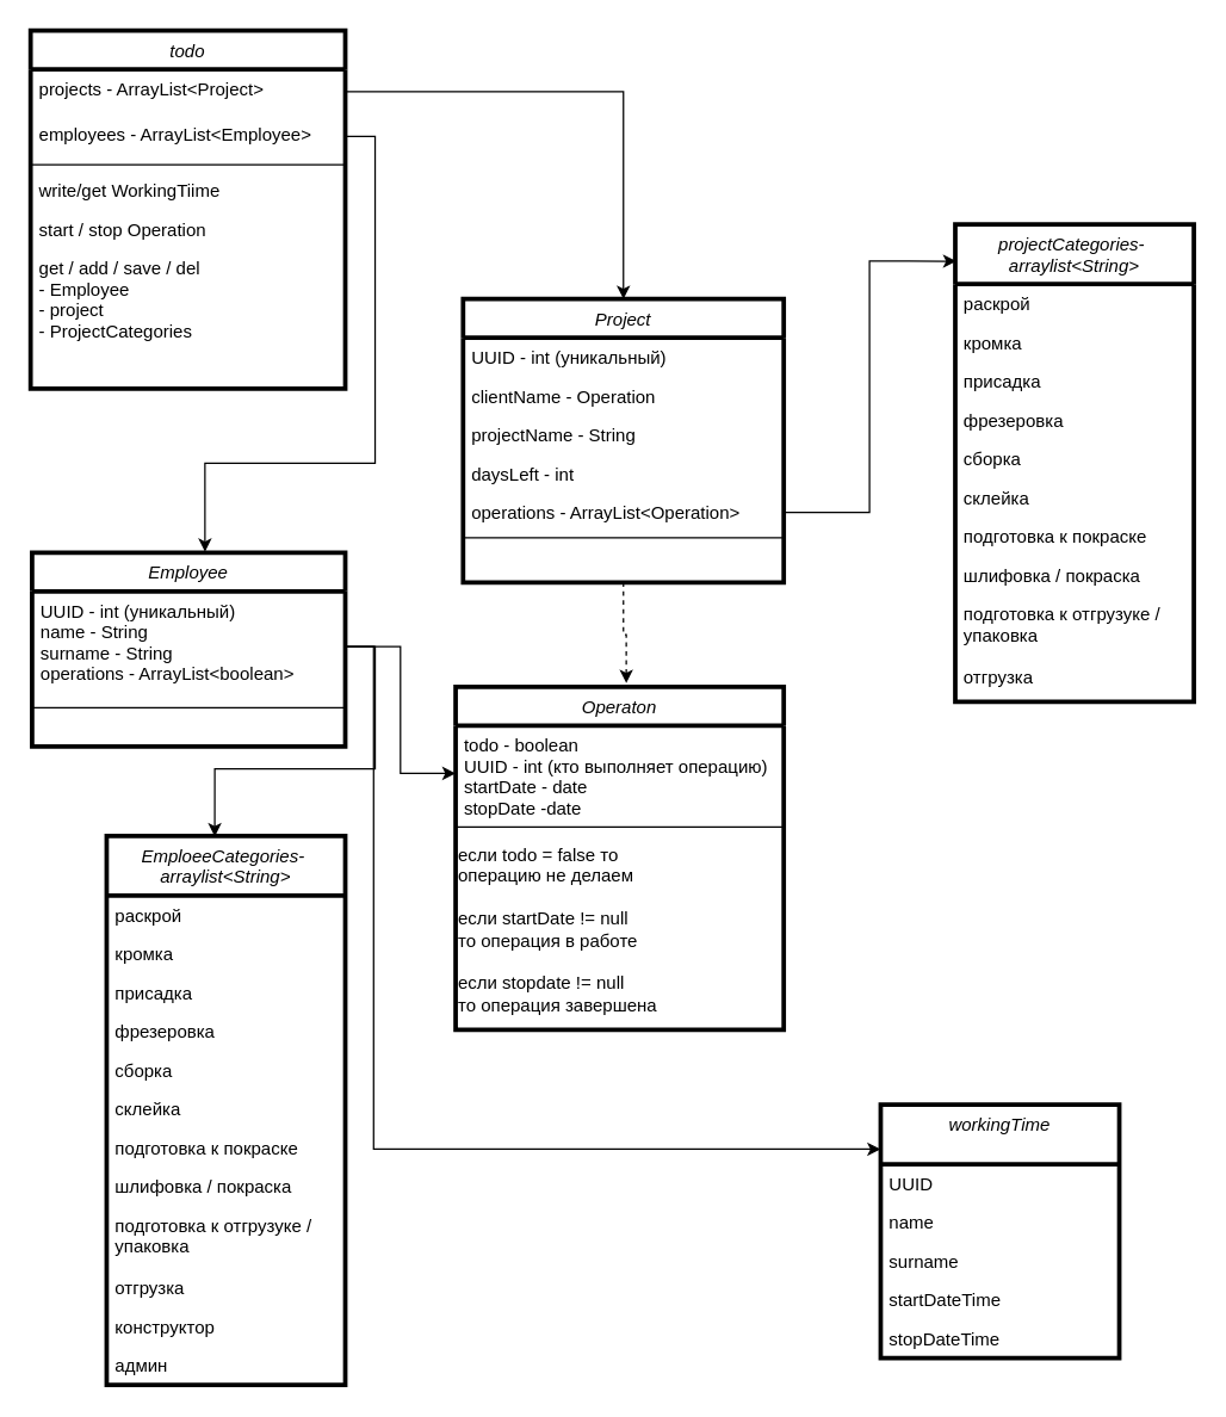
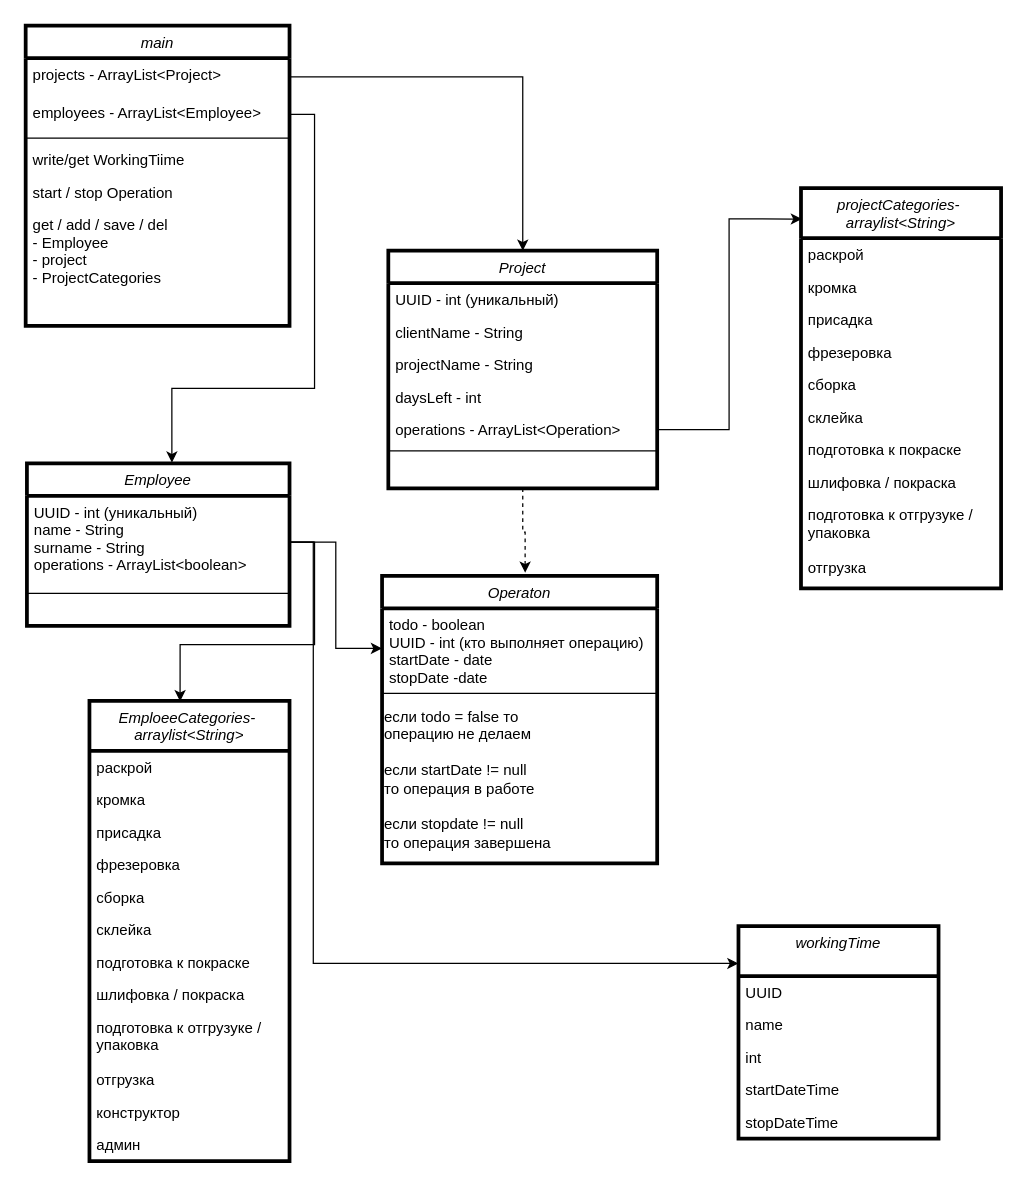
- <mxCell id="41" value="todo" style="swimlane;fontStyle=2;align=center;verticalAlign=top;childLayout=stackLayout;horizontal=1;startSize=26;horizontalStack=0;resizeParent=1;resizeLast=0;collapsible=1;marginBottom=0;rounded=0;shadow=0;strokeWidth=3;" vertex="1" parent="1"><mxGeometry x="20" y="20" width="211" height="240" as="geometry"><mxRectangle x="230" y="140" width="160" height="26" as="alternateBounds" /></mxGeometry></mxCell>
+ <mxCell id="41" value="main" style="swimlane;fontStyle=2;align=center;verticalAlign=top;childLayout=stackLayout;horizontal=1;startSize=26;horizontalStack=0;resizeParent=1;resizeLast=0;collapsible=1;marginBottom=0;rounded=0;shadow=0;strokeWidth=3;" vertex="1" parent="1"><mxGeometry x="20" y="20" width="211" height="240" as="geometry"><mxRectangle x="230" y="140" width="160" height="26" as="alternateBounds" /></mxGeometry></mxCell>
- <mxCell id="5" value="clientName - Operation&#10;" style="text;align=left;verticalAlign=top;spacingLeft=4;spacingRight=4;overflow=hidden;rotatable=0;points=[[0,0.5],[1,0.5]];portConstraint=eastwest;rounded=0;shadow=0;html=0;" parent="3" vertex="1"><mxGeometry y="52" width="215" height="26" as="geometry" /></mxCell>
+ <mxCell id="5" value="clientName - String&#10;" style="text;align=left;verticalAlign=top;spacingLeft=4;spacingRight=4;overflow=hidden;rotatable=0;points=[[0,0.5],[1,0.5]];portConstraint=eastwest;rounded=0;shadow=0;html=0;" parent="3" vertex="1"><mxGeometry y="52" width="215" height="26" as="geometry" /></mxCell>
- <mxCell id="55" value="surname" style="text;align=left;verticalAlign=top;spacingLeft=4;spacingRight=4;overflow=hidden;rotatable=0;points=[[0,0.5],[1,0.5]];portConstraint=eastwest;" vertex="1" parent="52"><mxGeometry y="92" width="160" height="26" as="geometry" /></mxCell>
+ <mxCell id="55" value="int" style="text;align=left;verticalAlign=top;spacingLeft=4;spacingRight=4;overflow=hidden;rotatable=0;points=[[0,0.5],[1,0.5]];portConstraint=eastwest;" vertex="1" parent="52"><mxGeometry y="92" width="160" height="26" as="geometry" /></mxCell>
